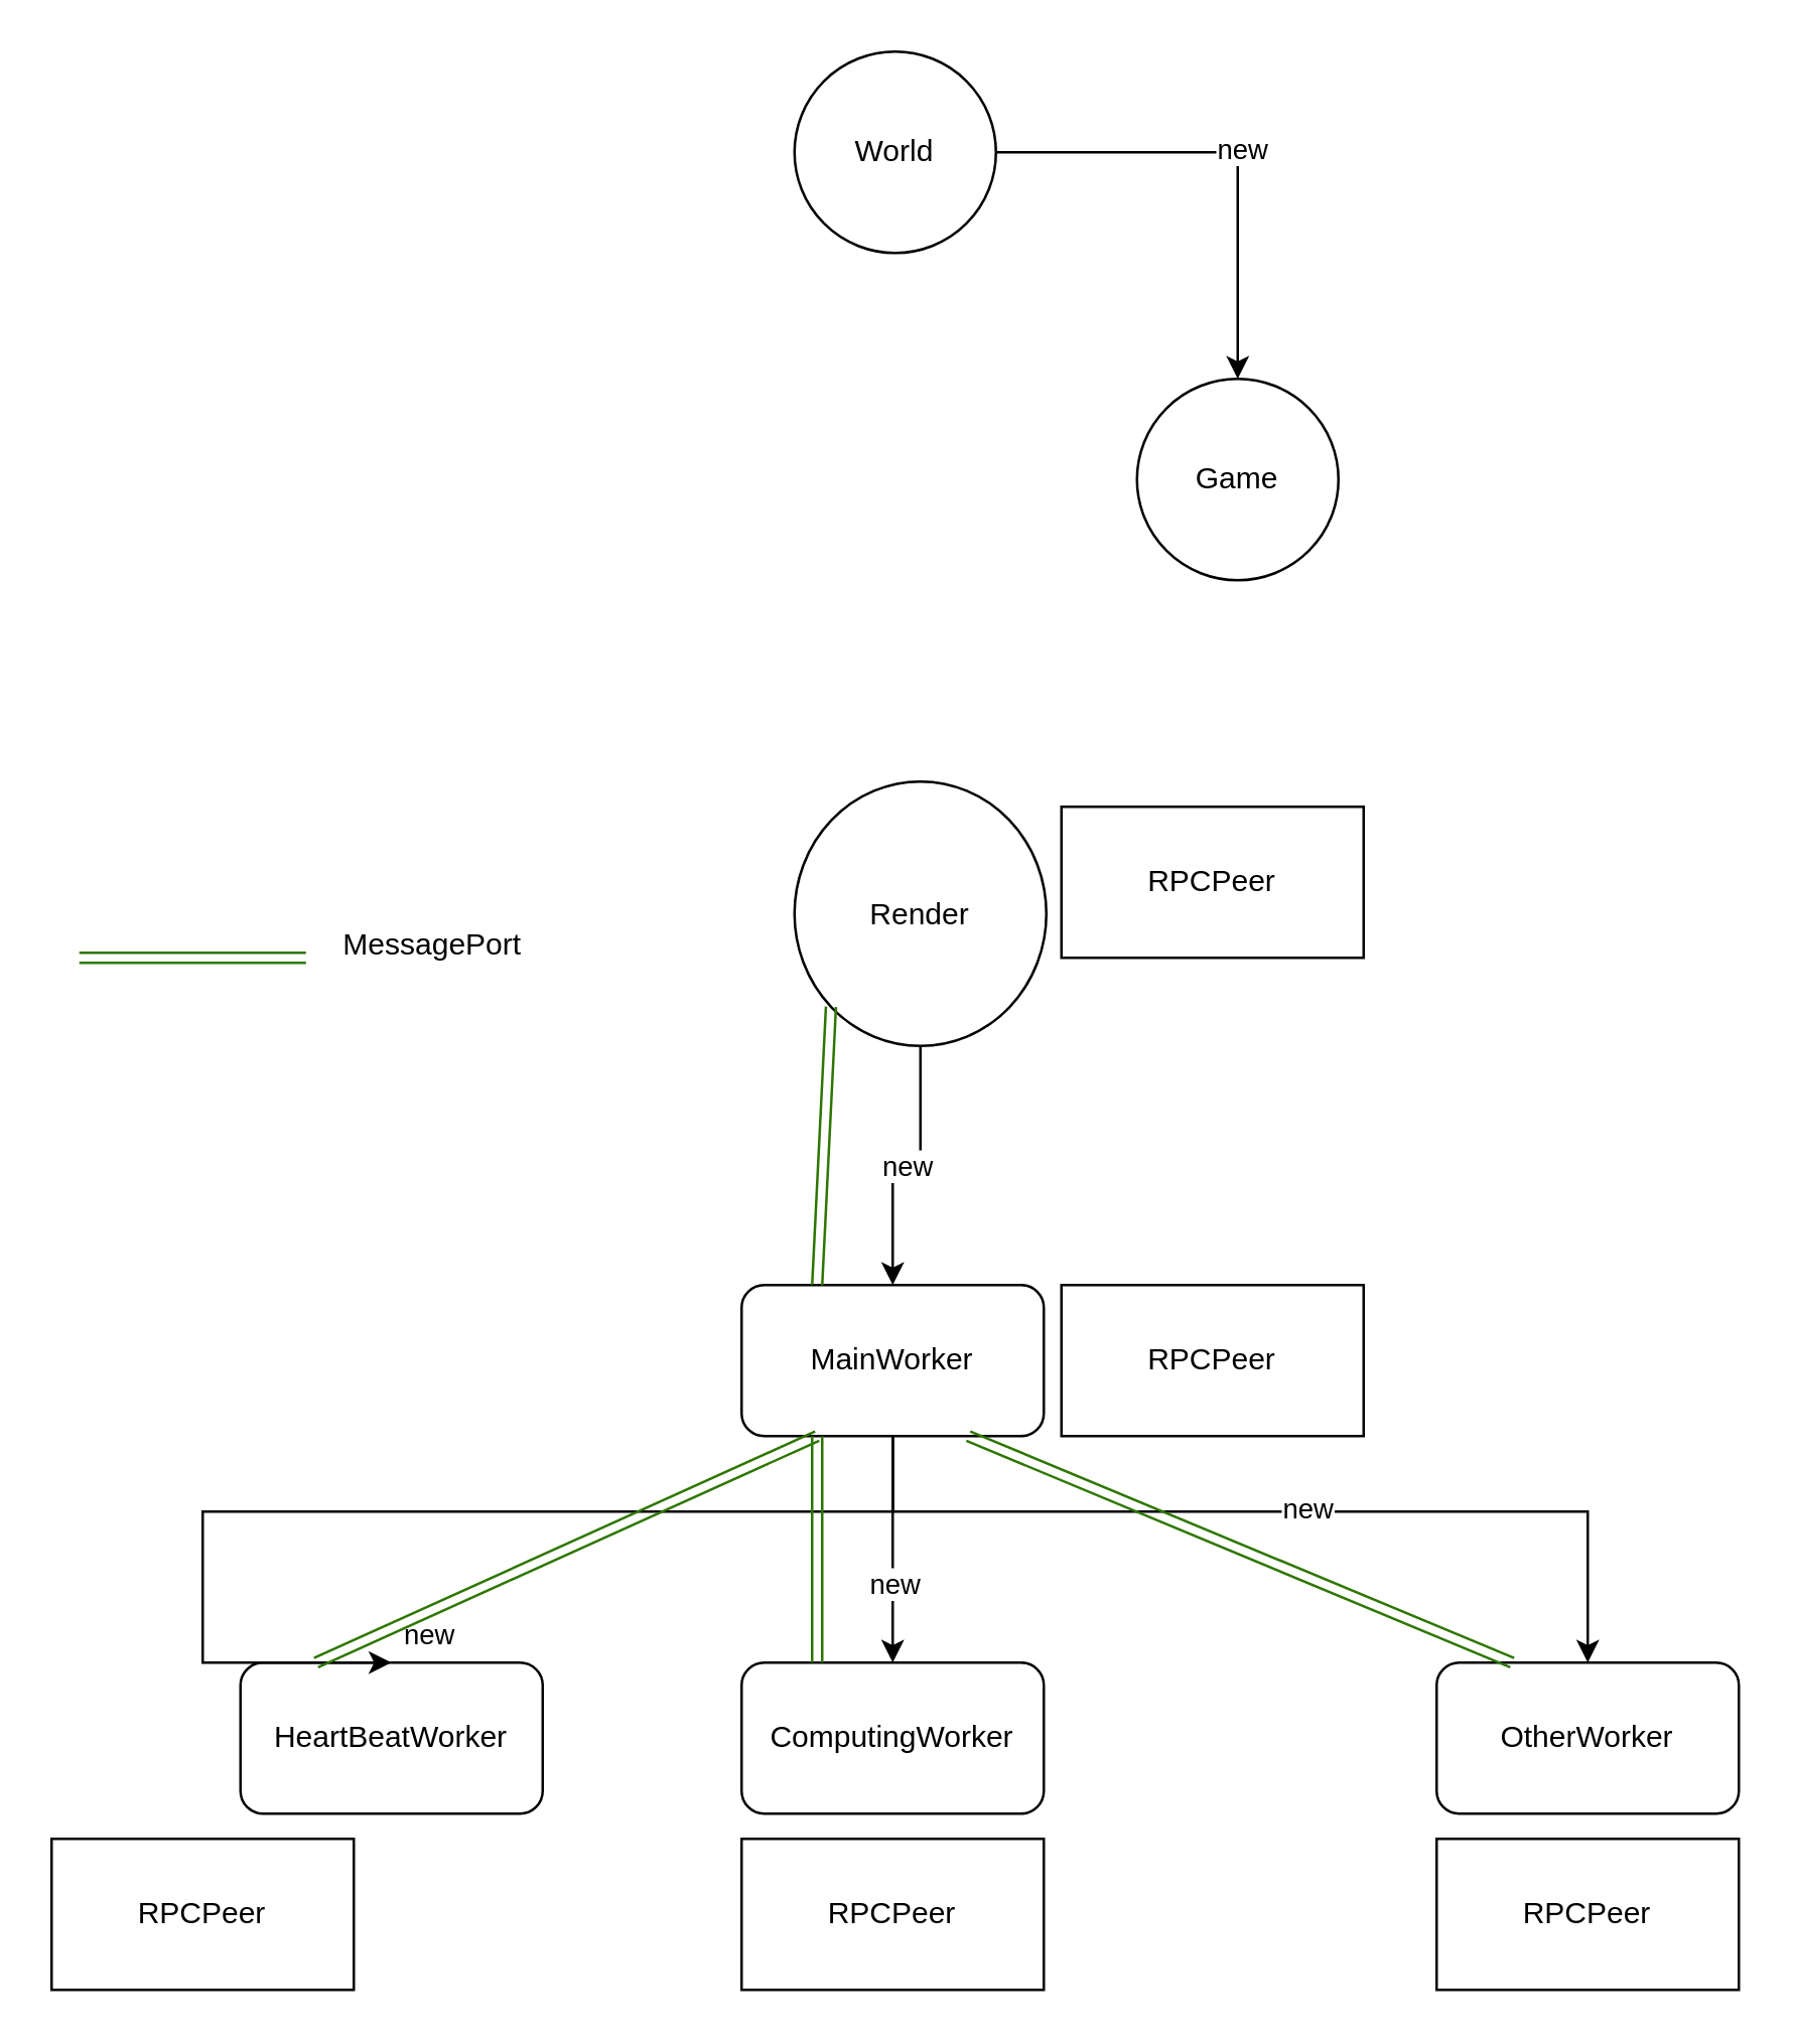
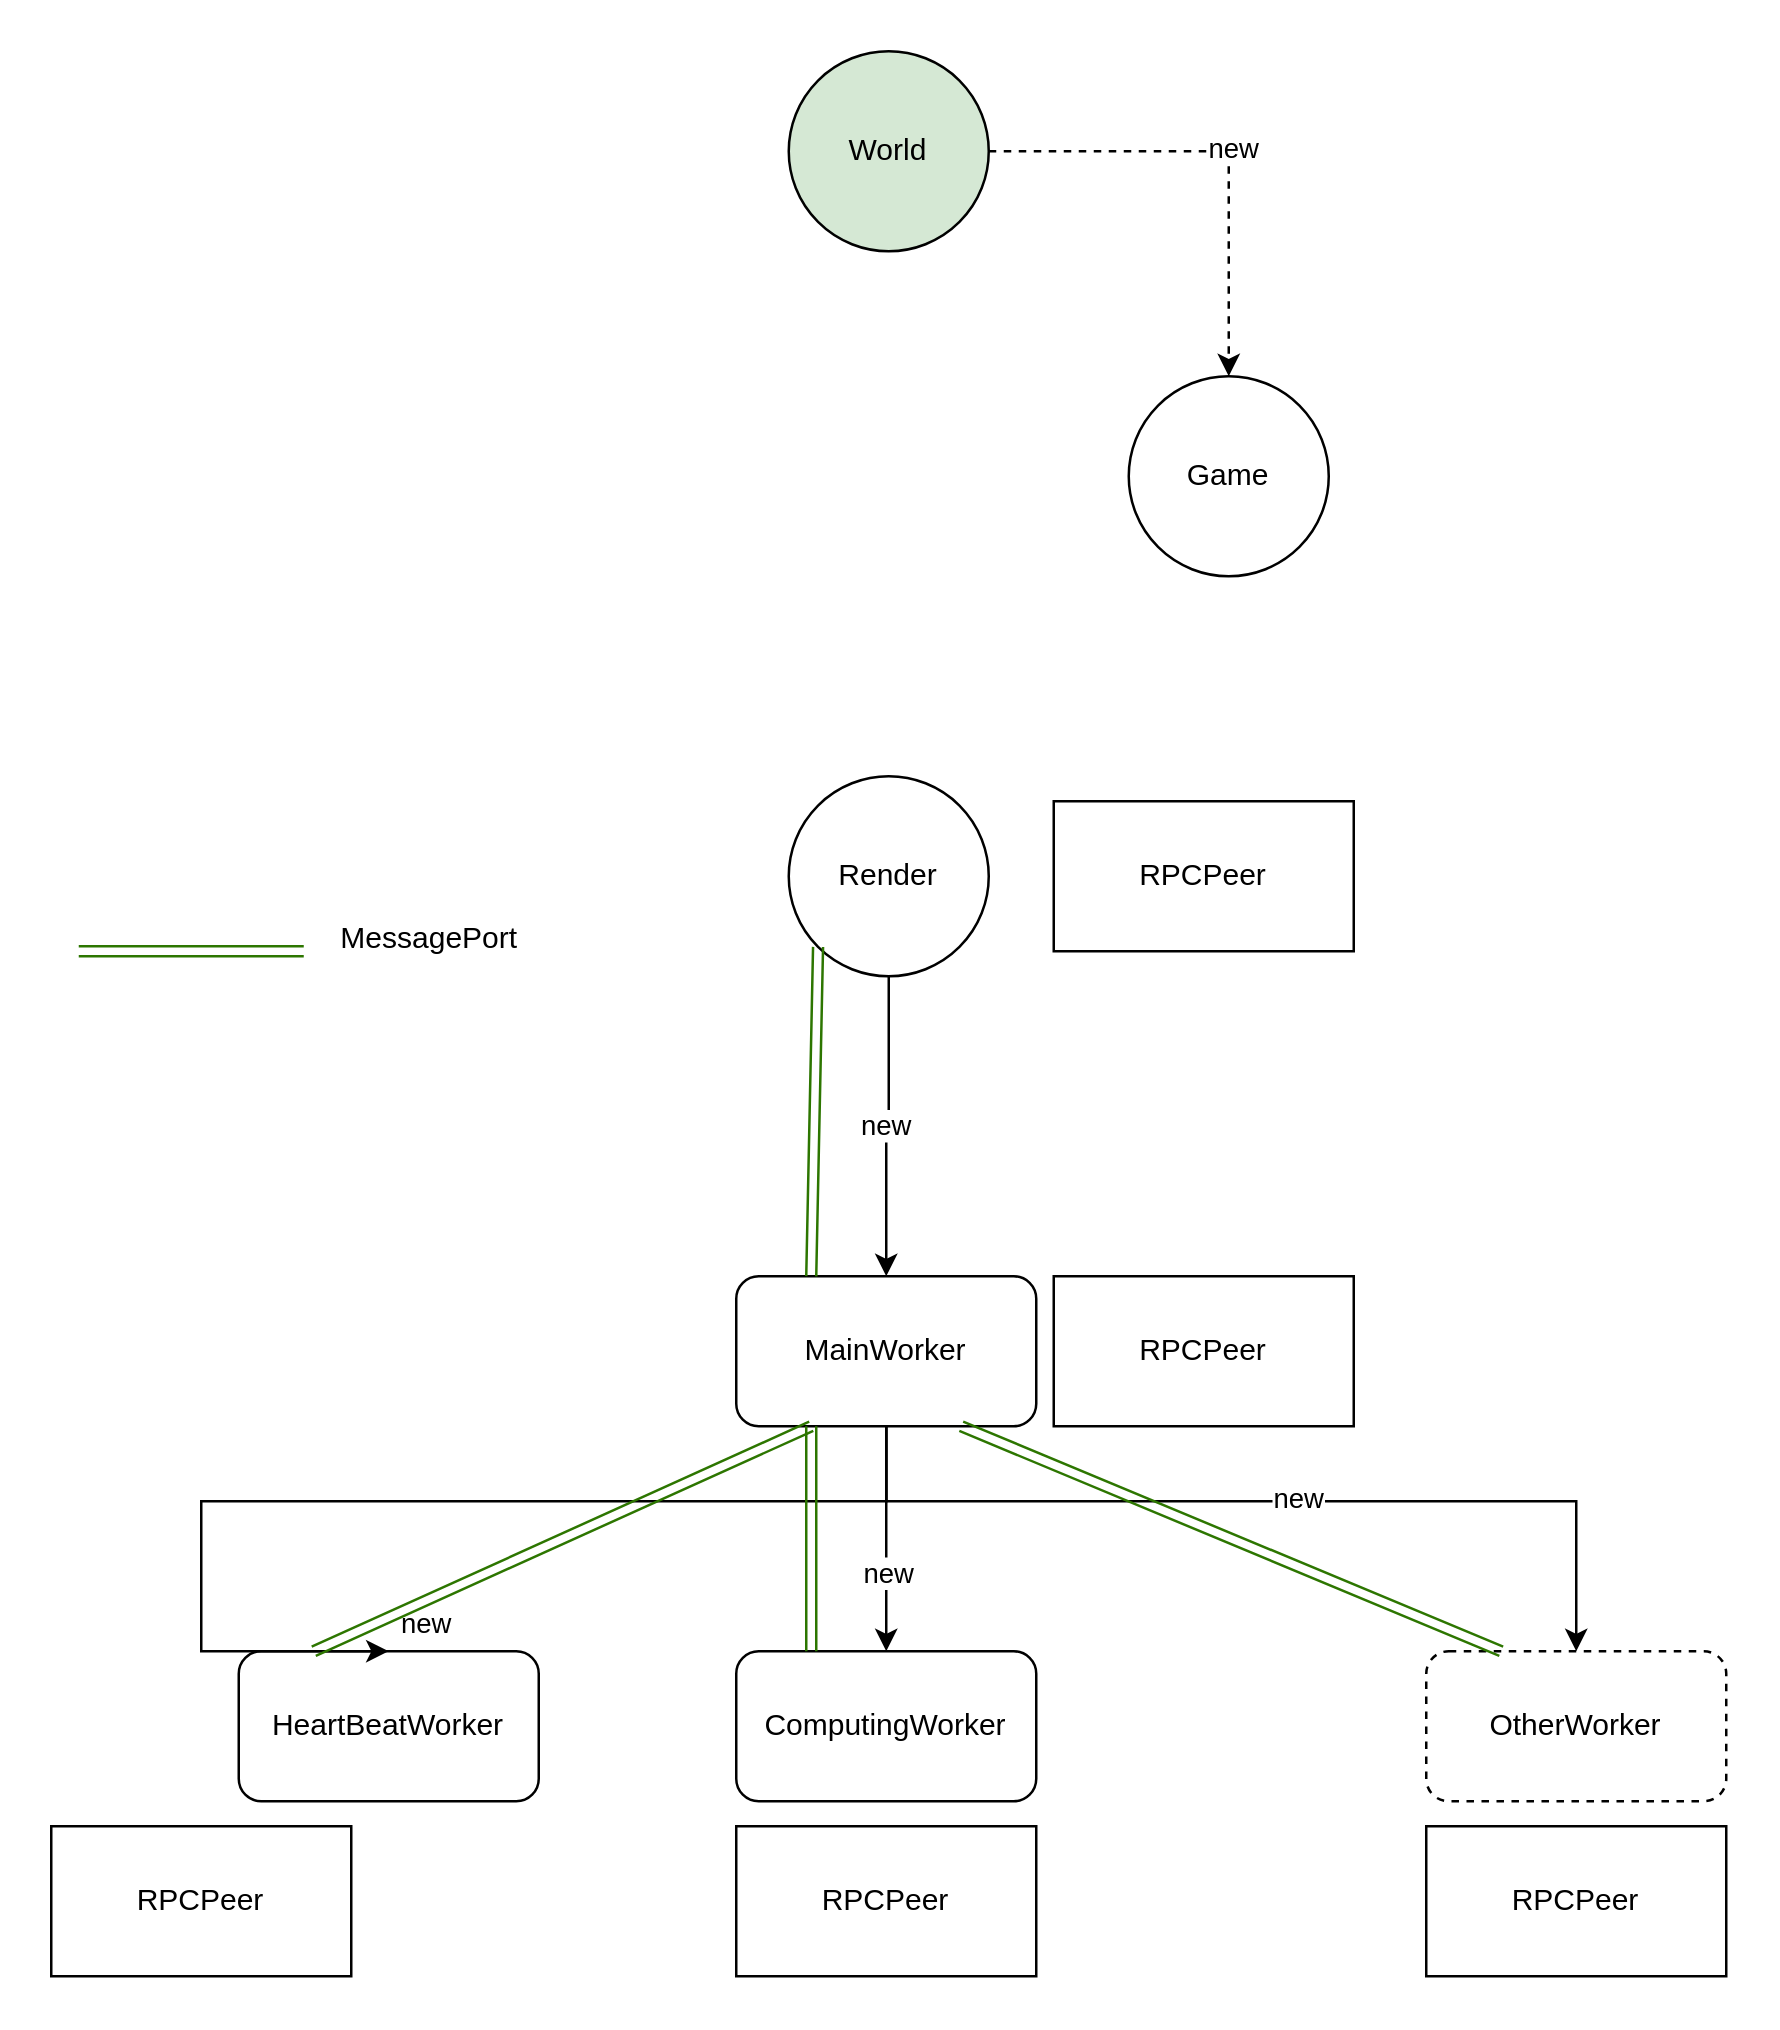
- <mxCell id="27" value="World" style="ellipse;whiteSpace=wrap;html=1;aspect=fixed;" parent="1" vertex="1"><mxGeometry x="315" y="20" width="80" height="80" as="geometry" /></mxCell>
+ <mxCell id="27" value="World" style="ellipse;whiteSpace=wrap;html=1;aspect=fixed;fillColor=#d5e8d4;" parent="1" vertex="1"><mxGeometry x="315" y="20" width="80" height="80" as="geometry" /></mxCell>
- <mxCell id="25" style="edgeStyle=orthogonalEdgeStyle;rounded=0;orthogonalLoop=1;jettySize=auto;html=1;entryX=0.5;entryY=0;entryDx=0;entryDy=0;" parent="1" source="27" target="28" edge="1"><mxGeometry relative="1" as="geometry" /></mxCell>
+ <mxCell id="25" style="edgeStyle=orthogonalEdgeStyle;rounded=0;orthogonalLoop=1;jettySize=auto;html=1;entryX=0.5;entryY=0;entryDx=0;entryDy=0;dashed=1;" parent="1" source="27" target="28" edge="1"><mxGeometry relative="1" as="geometry" /></mxCell>
- <mxCell id="3" value="Render" style="ellipse;whiteSpace=wrap;html=1;aspect=fixed;align=center;" parent="1" vertex="1"><mxGeometry x="315" y="310" width="100" height="105" as="geometry" /></mxCell>
+ <mxCell id="3" value="Render" style="ellipse;whiteSpace=wrap;html=1;aspect=fixed;align=center;" parent="1" vertex="1"><mxGeometry x="315" y="310" width="80" height="80" as="geometry" /></mxCell>
- <mxCell id="9" value="&lt;span&gt;OtherWorker&lt;/span&gt;" style="rounded=1;whiteSpace=wrap;html=1;align=center;" parent="1" vertex="1"><mxGeometry x="570" y="660" width="120" height="60" as="geometry" /></mxCell>
+ <mxCell id="9" value="&lt;span&gt;OtherWorker&lt;/span&gt;" style="rounded=1;whiteSpace=wrap;html=1;align=center;dashed=1;" parent="1" vertex="1"><mxGeometry x="570" y="660" width="120" height="60" as="geometry" /></mxCell>
